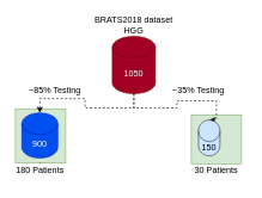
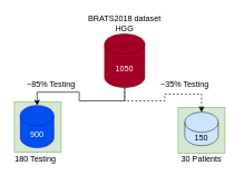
- <mxCell id="4" style="edgeStyle=orthogonalEdgeStyle;rounded=0;orthogonalLoop=1;jettySize=auto;html=1;exitX=0.5;exitY=1;exitDx=0;exitDy=0;exitPerimeter=0;entryX=0.5;entryY=0;entryDx=0;entryDy=0;entryPerimeter=0;dashed=1;" parent="1" source="6" target="7" edge="1"><mxGeometry relative="1" as="geometry" /></mxCell>
+ <mxCell id="4" style="edgeStyle=orthogonalEdgeStyle;rounded=0;orthogonalLoop=1;jettySize=auto;html=1;exitX=0.5;exitY=1;exitDx=0;exitDy=0;exitPerimeter=0;entryX=0.5;entryY=0;entryDx=0;entryDy=0;entryPerimeter=0;" parent="1" source="6" target="7" edge="1"><mxGeometry relative="1" as="geometry" /></mxCell>
- <mxCell id="8" value="150" style="shape=cylinder3;whiteSpace=wrap;html=1;boundedLbl=1;backgroundOutline=1;size=15;fillColor=#cce5ff;strokeColor=#36393d;" parent="1" vertex="1"><mxGeometry x="276" y="167" width="30" height="50" as="geometry" /></mxCell>
+ <mxCell id="8" value="150" style="shape=cylinder3;whiteSpace=wrap;html=1;boundedLbl=1;backgroundOutline=1;size=15;fillColor=#cce5ff;strokeColor=#36393d;" parent="1" vertex="1"><mxGeometry x="276" y="167" width="50" height="50" as="geometry" /></mxCell>
- <mxCell id="13" value="&lt;span style=&quot;color: rgb(0, 0, 0); font-family: Helvetica; font-size: 12px; font-style: normal; font-variant-ligatures: normal; font-variant-caps: normal; font-weight: 400; letter-spacing: normal; orphans: 2; text-align: center; text-indent: 0px; text-transform: none; widows: 2; word-spacing: 0px; -webkit-text-stroke-width: 0px; background-color: rgb(248, 249, 250); text-decoration-thickness: initial; text-decoration-style: initial; text-decoration-color: initial; float: none; display: inline !important;&quot;&gt;180 Patients&lt;/span&gt;" style="text;whiteSpace=wrap;html=1;" parent="1" vertex="1"><mxGeometry x="20" y="224" width="70" height="30" as="geometry" /></mxCell>
+ <mxCell id="13" value="&lt;span style=&quot;color: rgb(0, 0, 0); font-family: Helvetica; font-size: 12px; font-style: normal; font-variant-ligatures: normal; font-variant-caps: normal; font-weight: 400; letter-spacing: normal; orphans: 2; text-align: center; text-indent: 0px; text-transform: none; widows: 2; word-spacing: 0px; -webkit-text-stroke-width: 0px; background-color: rgb(248, 249, 250); text-decoration-thickness: initial; text-decoration-style: initial; text-decoration-color: initial; float: none; display: inline !important;&quot;&gt;180 Testing&lt;/span&gt;" style="text;whiteSpace=wrap;html=1;" parent="1" vertex="1"><mxGeometry x="20" y="224" width="70" height="30" as="geometry" /></mxCell>
